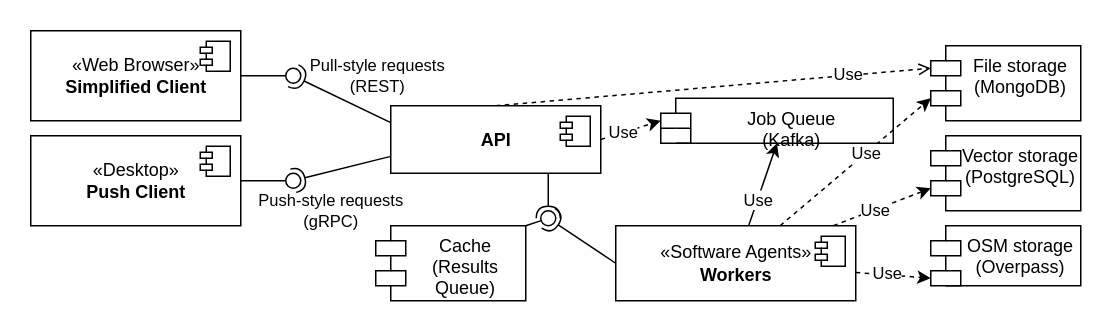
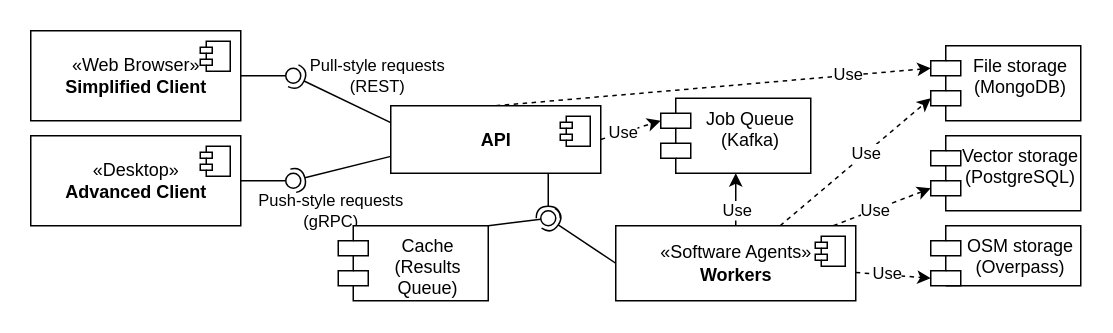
- <mxCell id="16" style="edgeStyle=none;rounded=0;orthogonalLoop=1;jettySize=auto;html=1;entryX=0;entryY=0;entryDx=0;entryDy=15;entryPerimeter=0;dashed=1;startArrow=none;startFill=0;endSize=6;targetPerimeterSpacing=0;exitX=0.5;exitY=0;exitDx=0;exitDy=0;endArrow=open;" parent="1" source="18" target="38" edge="1"><mxGeometry relative="1" as="geometry" /></mxCell>
+ <mxCell id="16" style="edgeStyle=none;rounded=0;orthogonalLoop=1;jettySize=auto;html=1;entryX=0;entryY=0;entryDx=0;entryDy=15;entryPerimeter=0;dashed=1;startArrow=none;startFill=0;endSize=6;targetPerimeterSpacing=0;exitX=0.5;exitY=0;exitDx=0;exitDy=0;" parent="1" source="18" target="38" edge="1"><mxGeometry relative="1" as="geometry" /></mxCell>
- <mxCell id="24" value="Job Queue&#10;(Kafka)" style="shape=module;align=left;spacingLeft=20;align=center;verticalAlign=top;" parent="1" vertex="1"><mxGeometry x="440" y="65" width="155" height="30" as="geometry" /></mxCell>
+ <mxCell id="24" value="Job Queue&#10;(Kafka)" style="shape=module;align=left;spacingLeft=20;align=center;verticalAlign=top;" parent="1" vertex="1"><mxGeometry x="440" y="65" width="100" height="50" as="geometry" /></mxCell>
- <mxCell id="8" value="«Desktop»&lt;br&gt;&lt;b&gt;Push Client&lt;/b&gt;" style="html=1;dropTarget=0;" parent="1" vertex="1"><mxGeometry x="20" y="90" width="140" height="60" as="geometry" /></mxCell>
+ <mxCell id="8" value="«Desktop»&lt;br&gt;&lt;b&gt;Advanced Client&lt;/b&gt;" style="html=1;dropTarget=0;" parent="1" vertex="1"><mxGeometry x="20" y="90" width="140" height="60" as="geometry" /></mxCell>
- <mxCell id="20" value="Cache&#10;(Results&#10;Queue)" style="shape=module;align=left;spacingLeft=20;align=center;verticalAlign=top;" parent="1" vertex="1"><mxGeometry x="250" y="150" width="100" height="50" as="geometry" /></mxCell>
+ <mxCell id="20" value="Cache&#10;(Results&#10;Queue)" style="shape=module;align=left;spacingLeft=20;align=center;verticalAlign=top;" parent="1" vertex="1"><mxGeometry x="225" y="150" width="100" height="50" as="geometry" /></mxCell>
